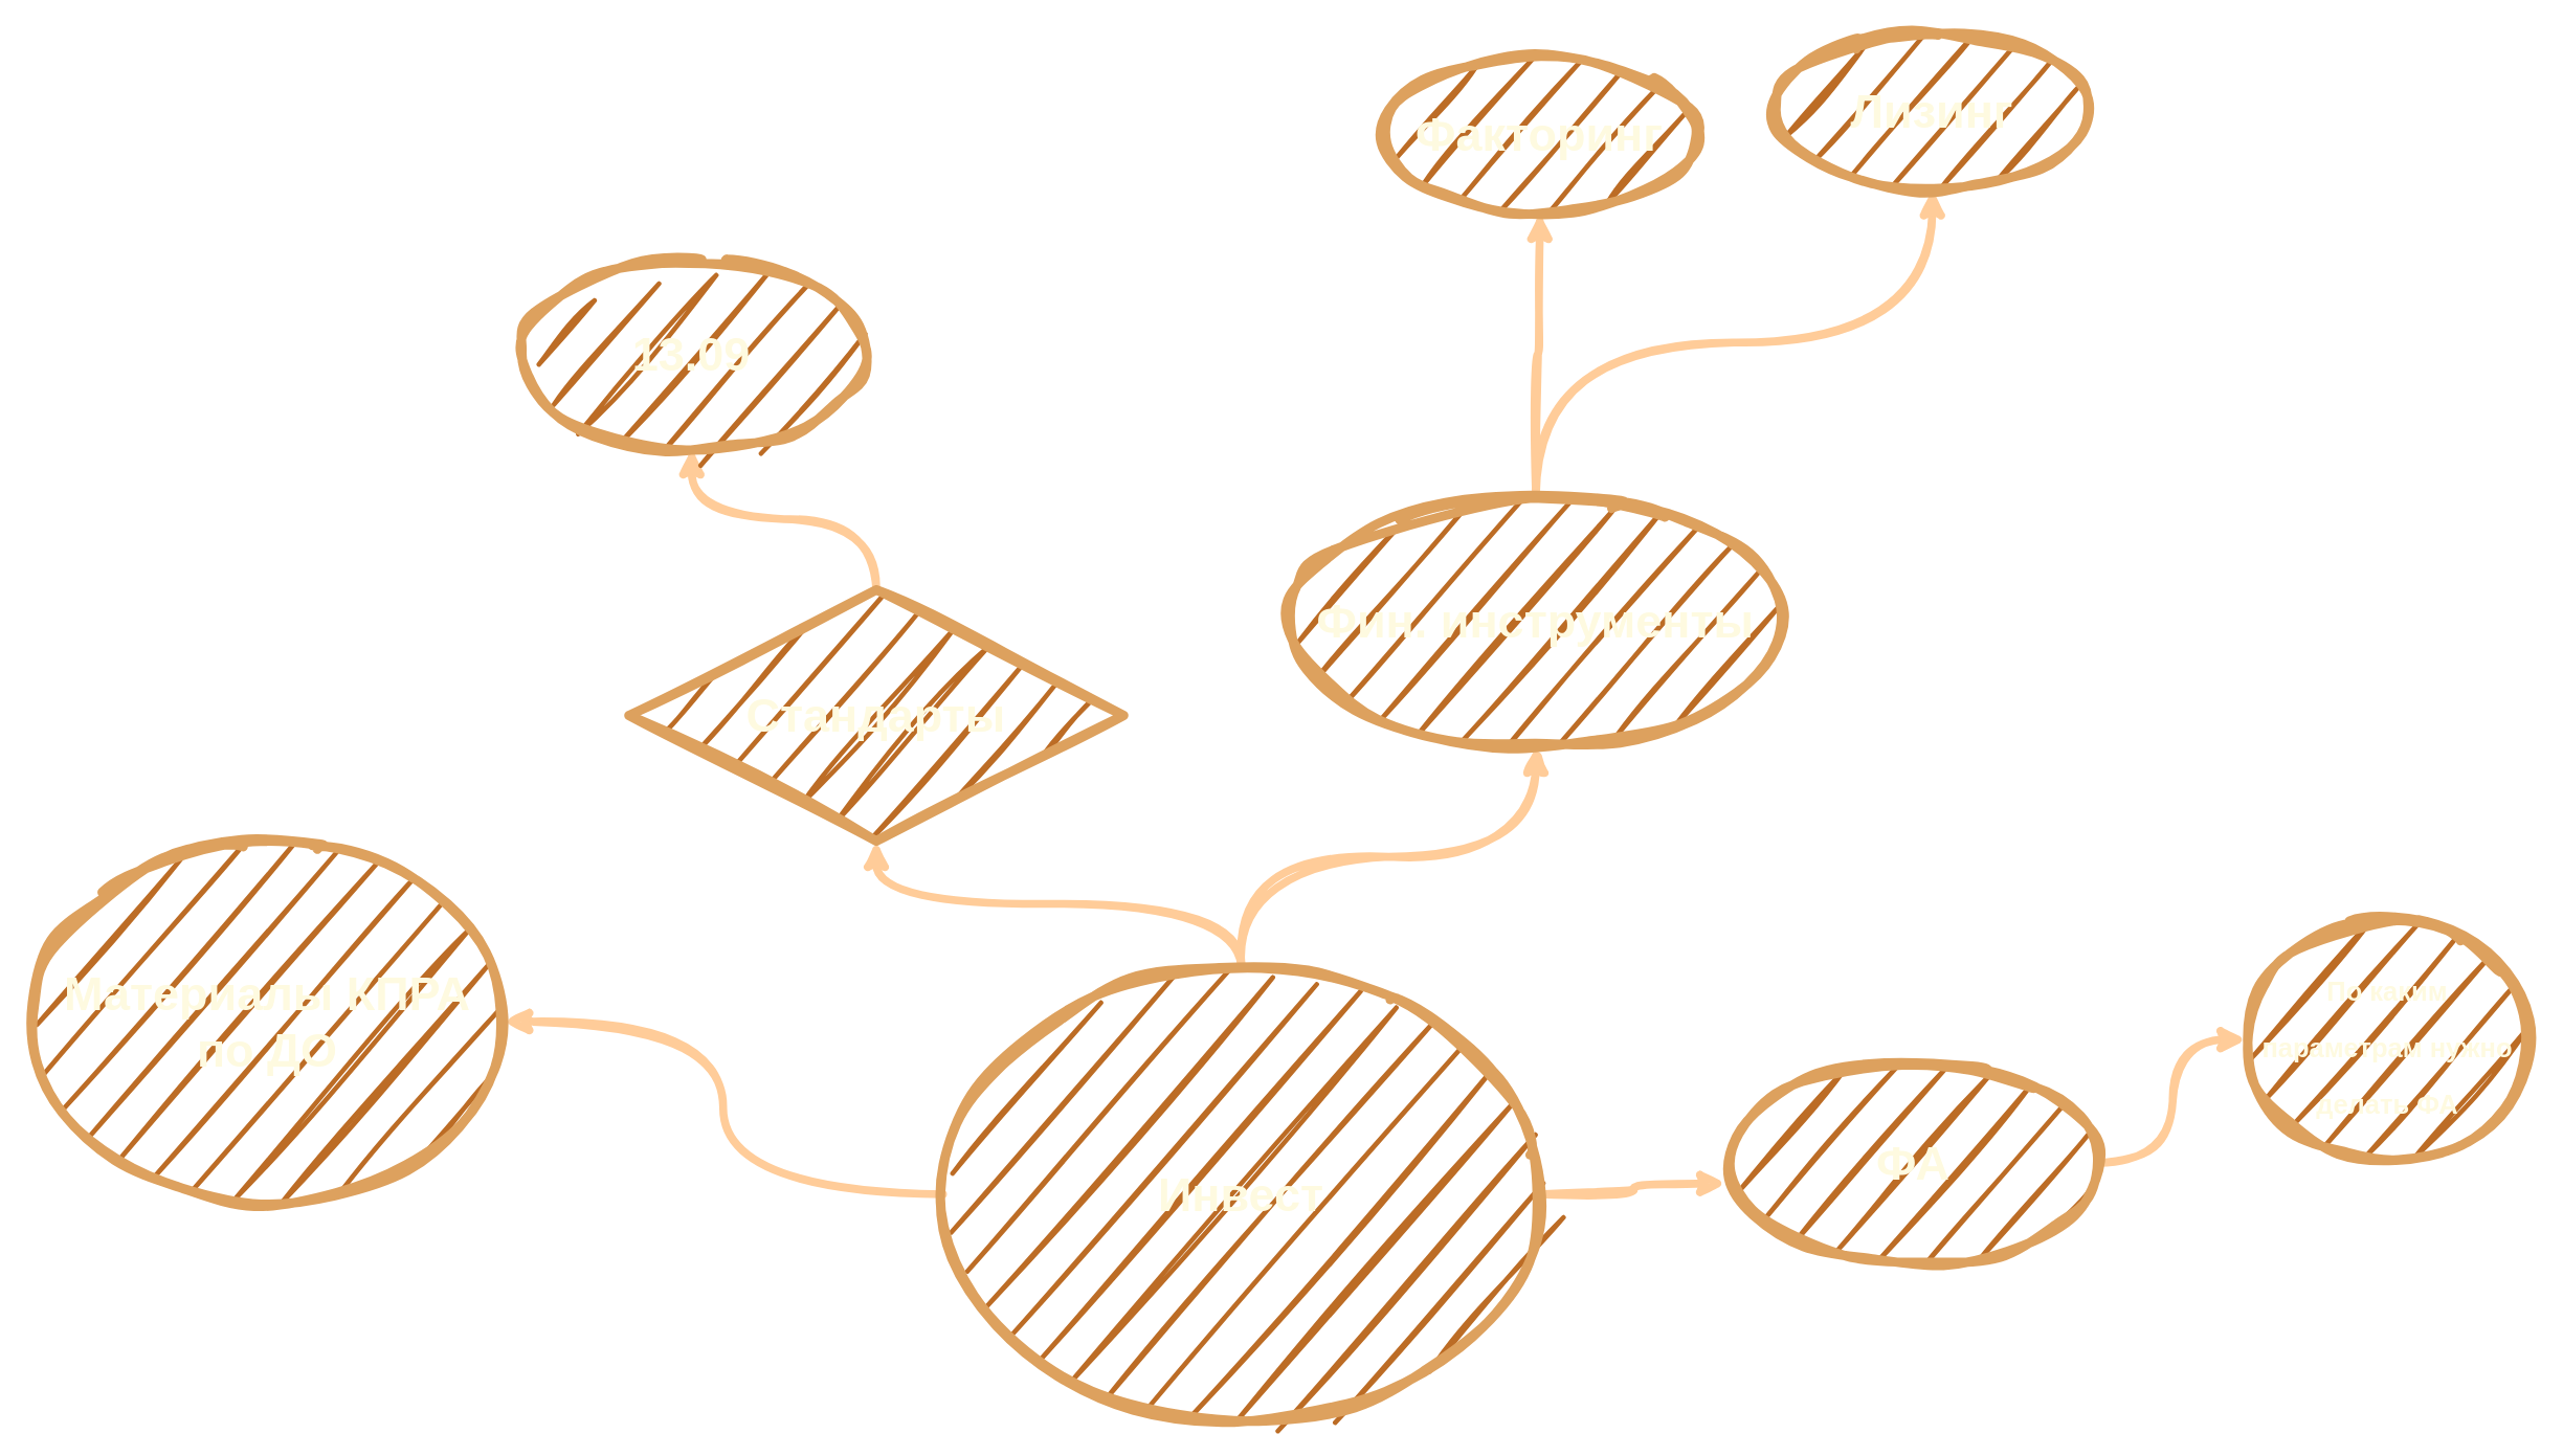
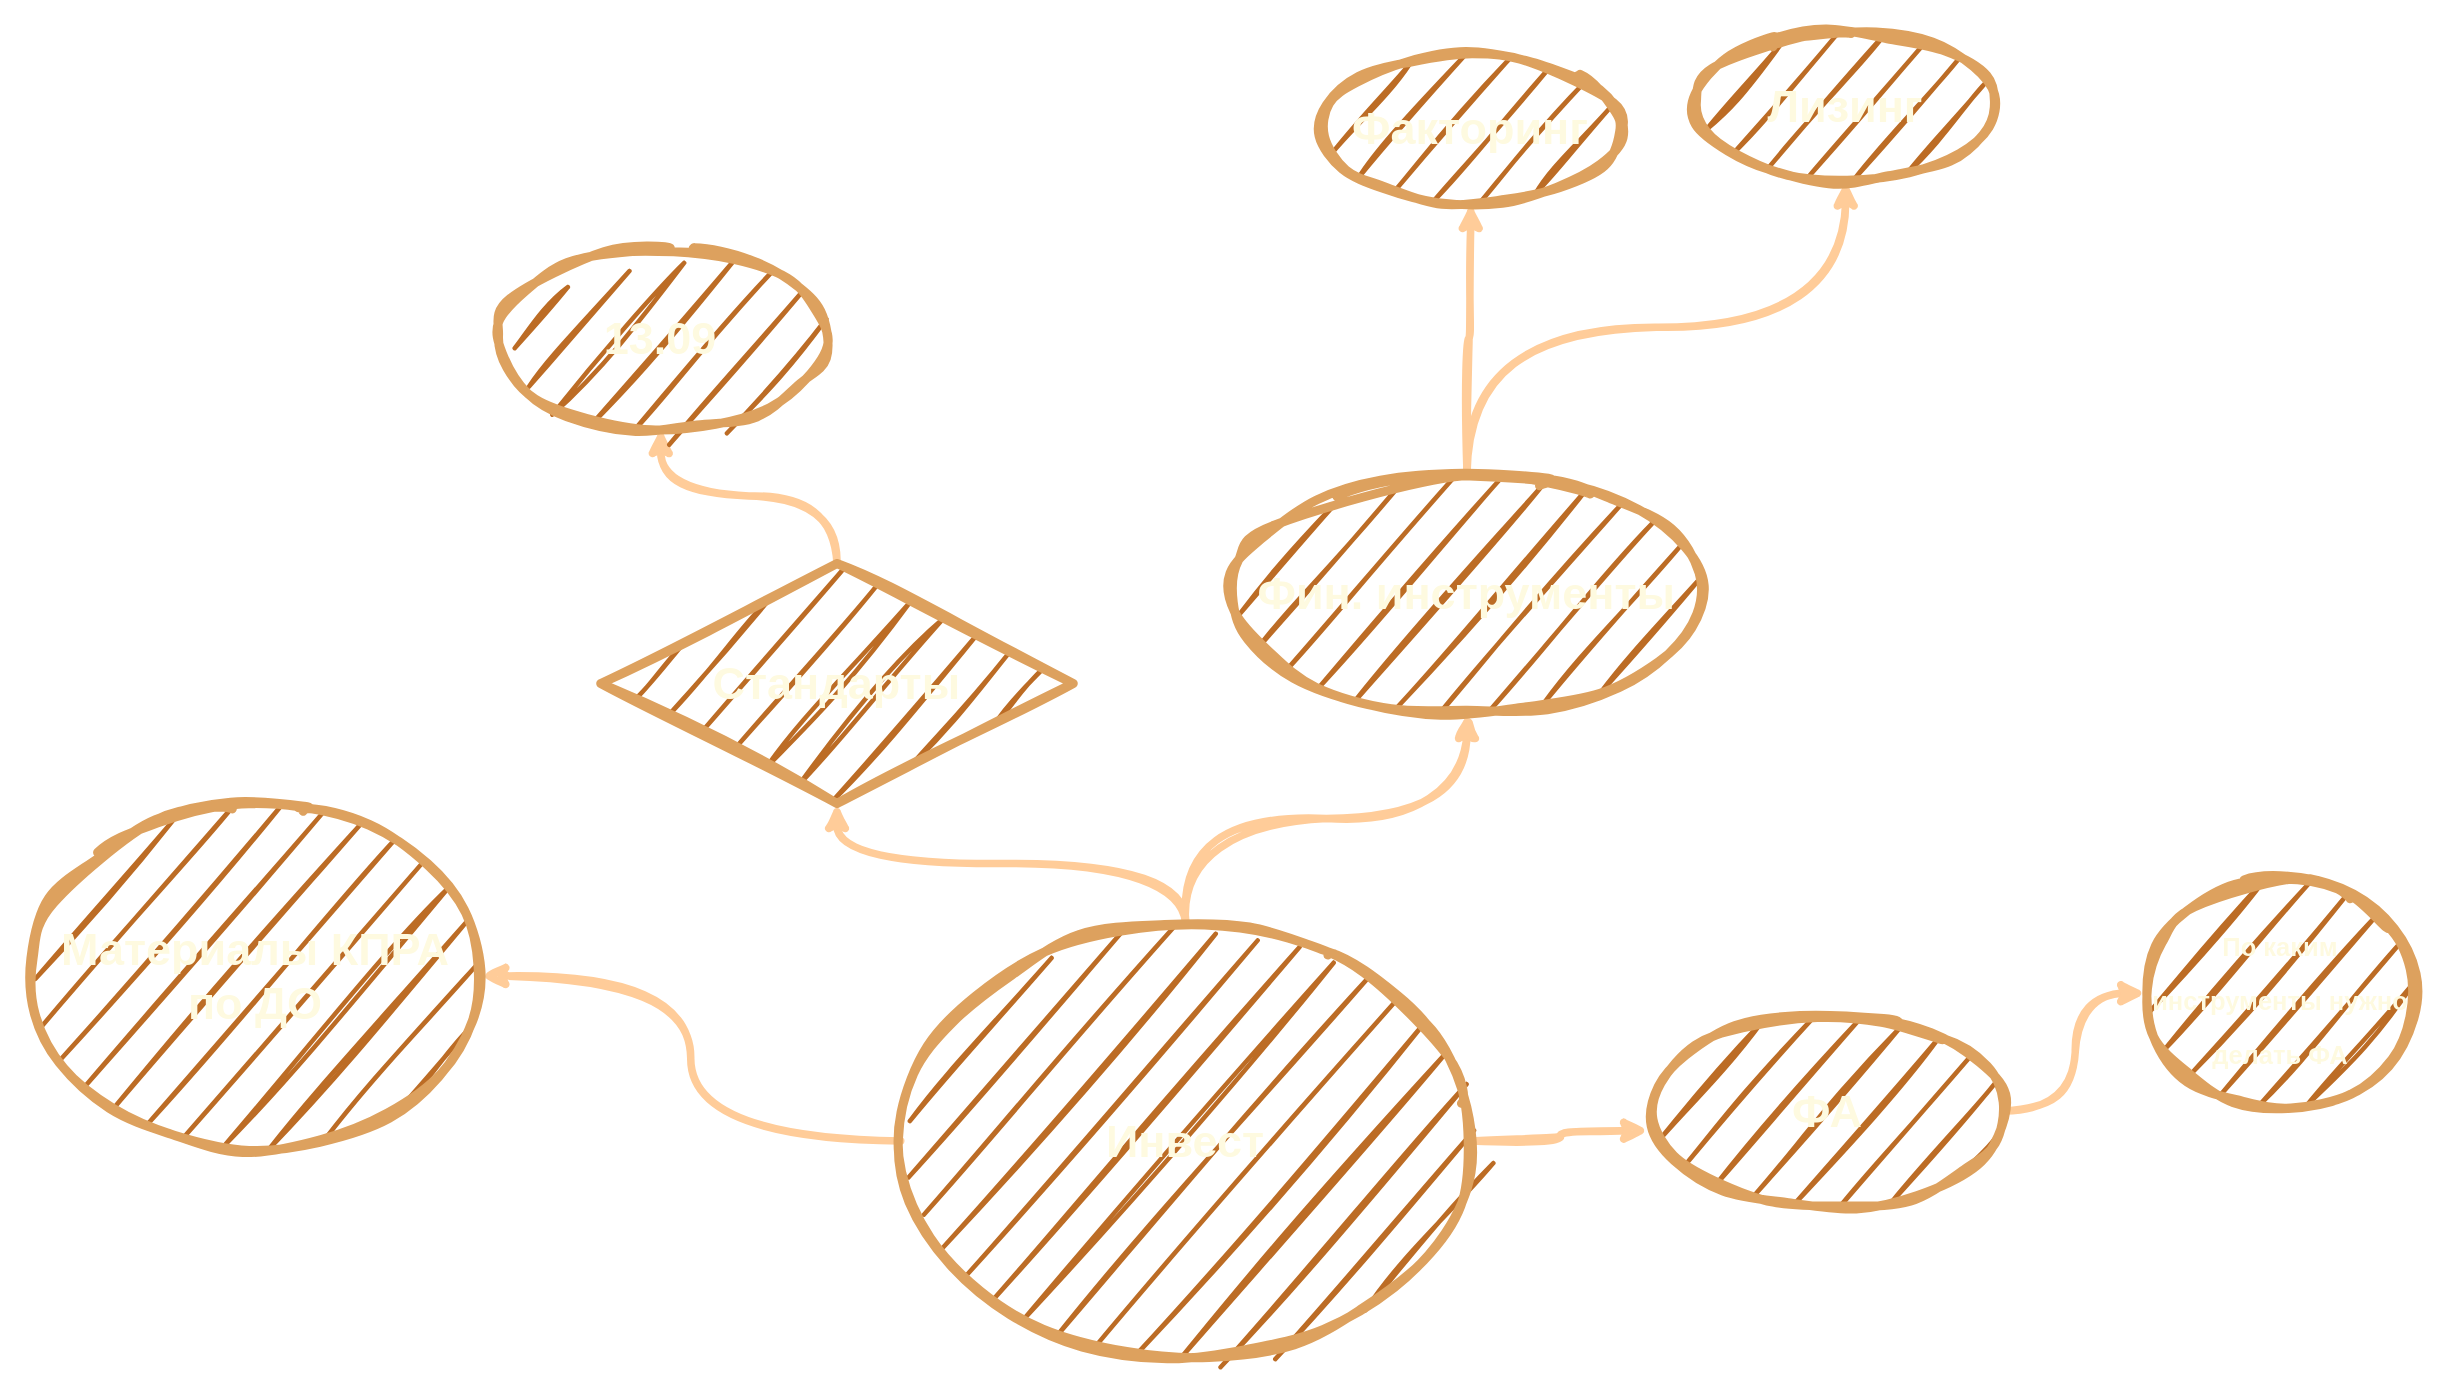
- <mxCell id="17" value="&lt;font style=&quot;font-size: 17px;&quot;&gt;По каким параметрам нужно делать ФА&lt;/font&gt;" style="ellipse;whiteSpace=wrap;html=1;shadow=0;fontFamily=Helvetica;fontSize=30;align=center;strokeColor=#DDA15E;strokeWidth=6;fillColor=#BC6C25;fontStyle=1;rounded=1;labelBackgroundColor=none;fontColor=#FEFAE0;fillStyle=auto;sketch=1;curveFitting=1;jiggle=2;" parent="1" vertex="1"><mxGeometry x="1430" y="585" width="180" height="153" as="geometry" /></mxCell>
+ <mxCell id="17" value="&lt;font style=&quot;font-size: 17px;&quot;&gt;По каким инструменты нужно делать ФА&lt;/font&gt;" style="ellipse;whiteSpace=wrap;html=1;shadow=0;fontFamily=Helvetica;fontSize=30;align=center;strokeColor=#DDA15E;strokeWidth=6;fillColor=#BC6C25;fontStyle=1;rounded=1;labelBackgroundColor=none;fontColor=#FEFAE0;fillStyle=auto;sketch=1;curveFitting=1;jiggle=2;" parent="1" vertex="1"><mxGeometry x="1430" y="585" width="180" height="153" as="geometry" /></mxCell>
